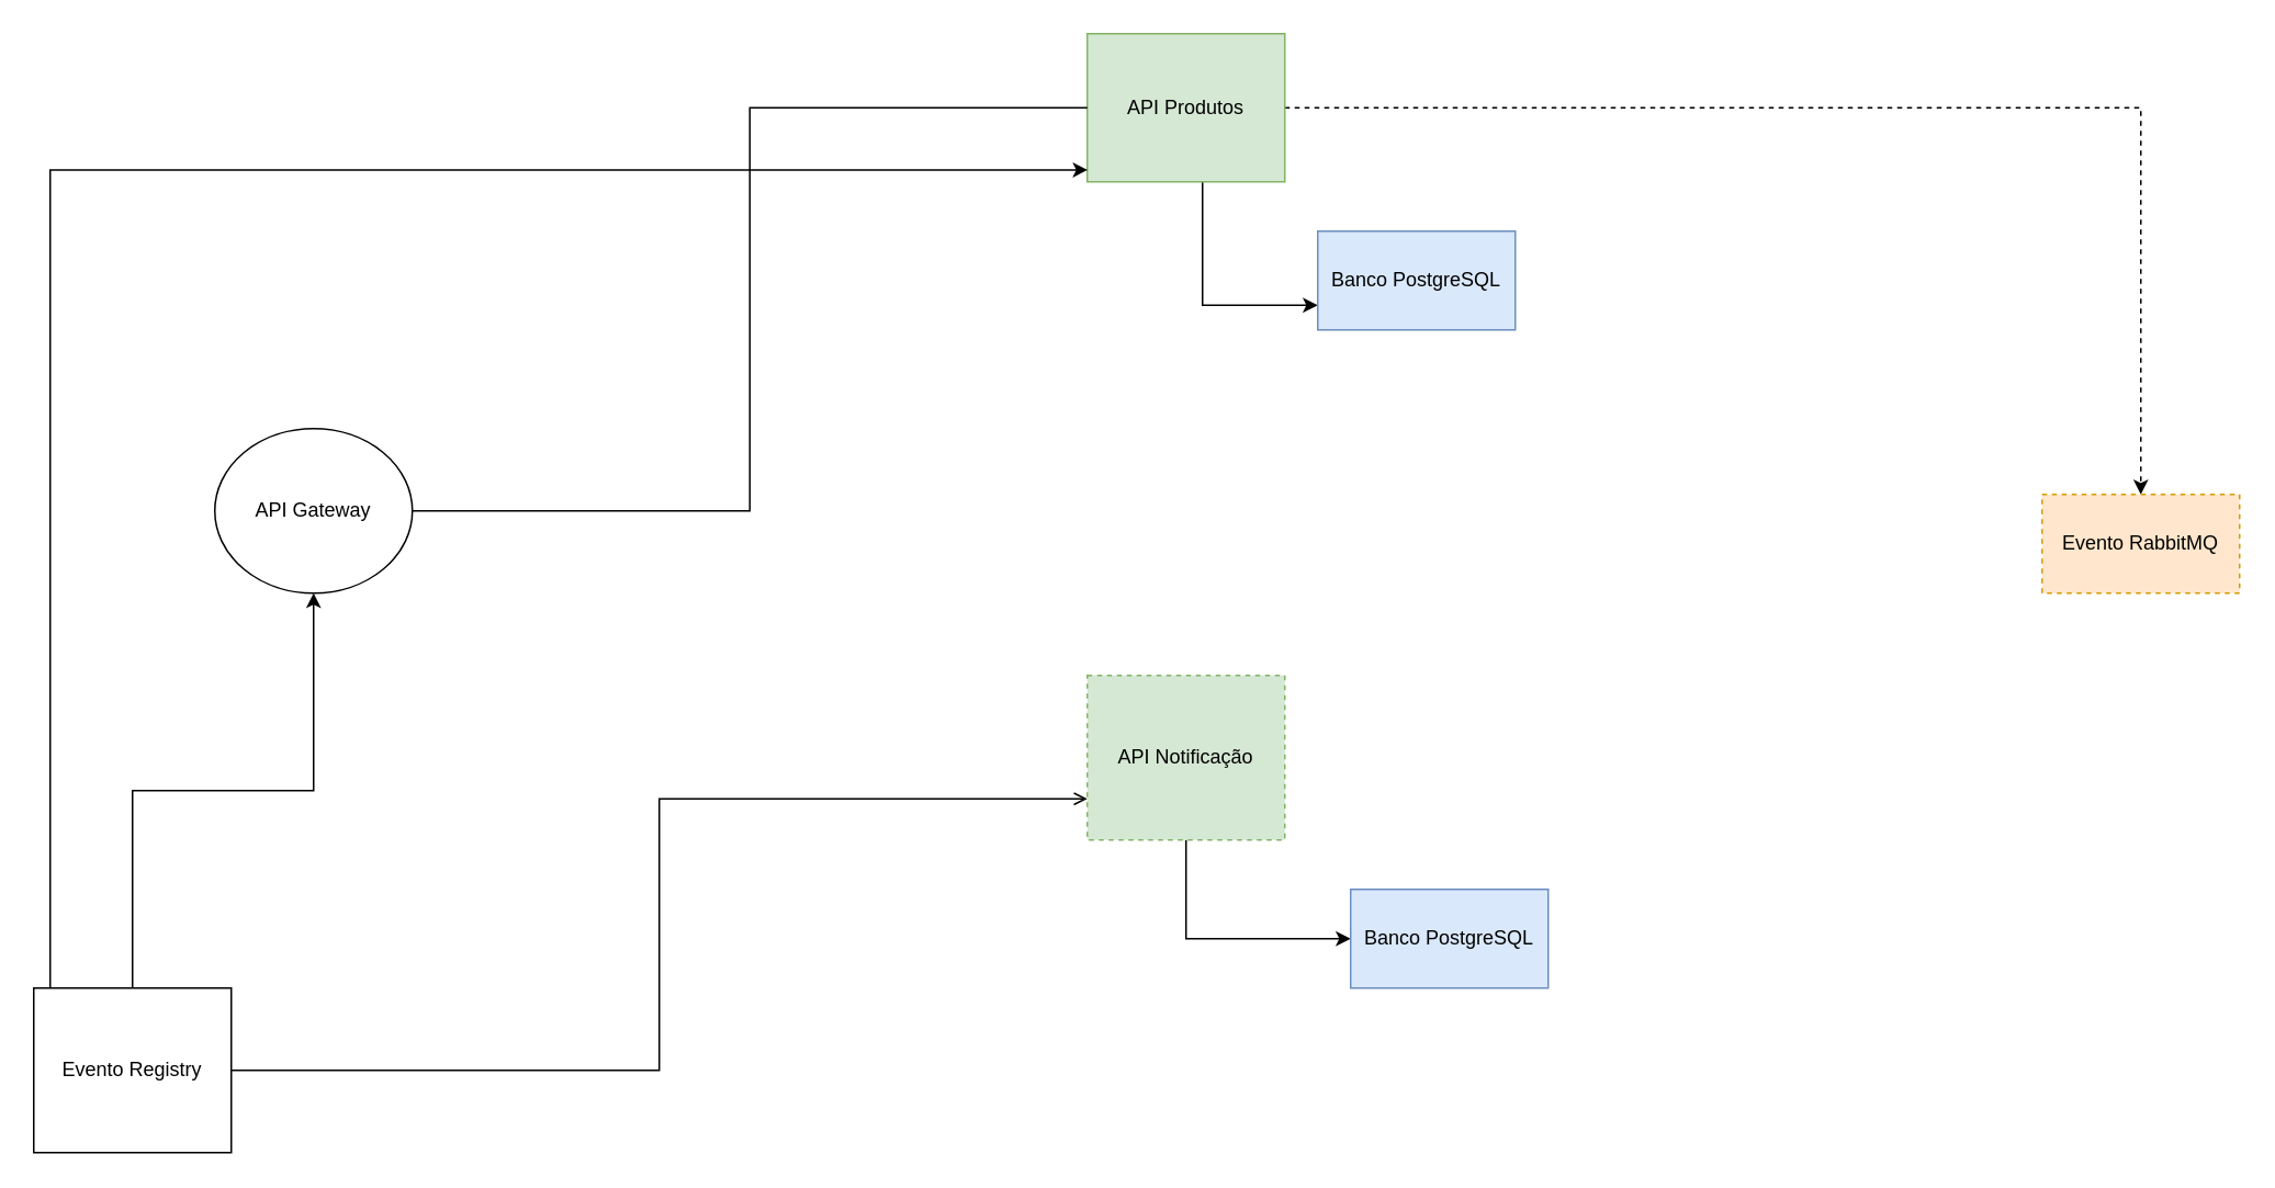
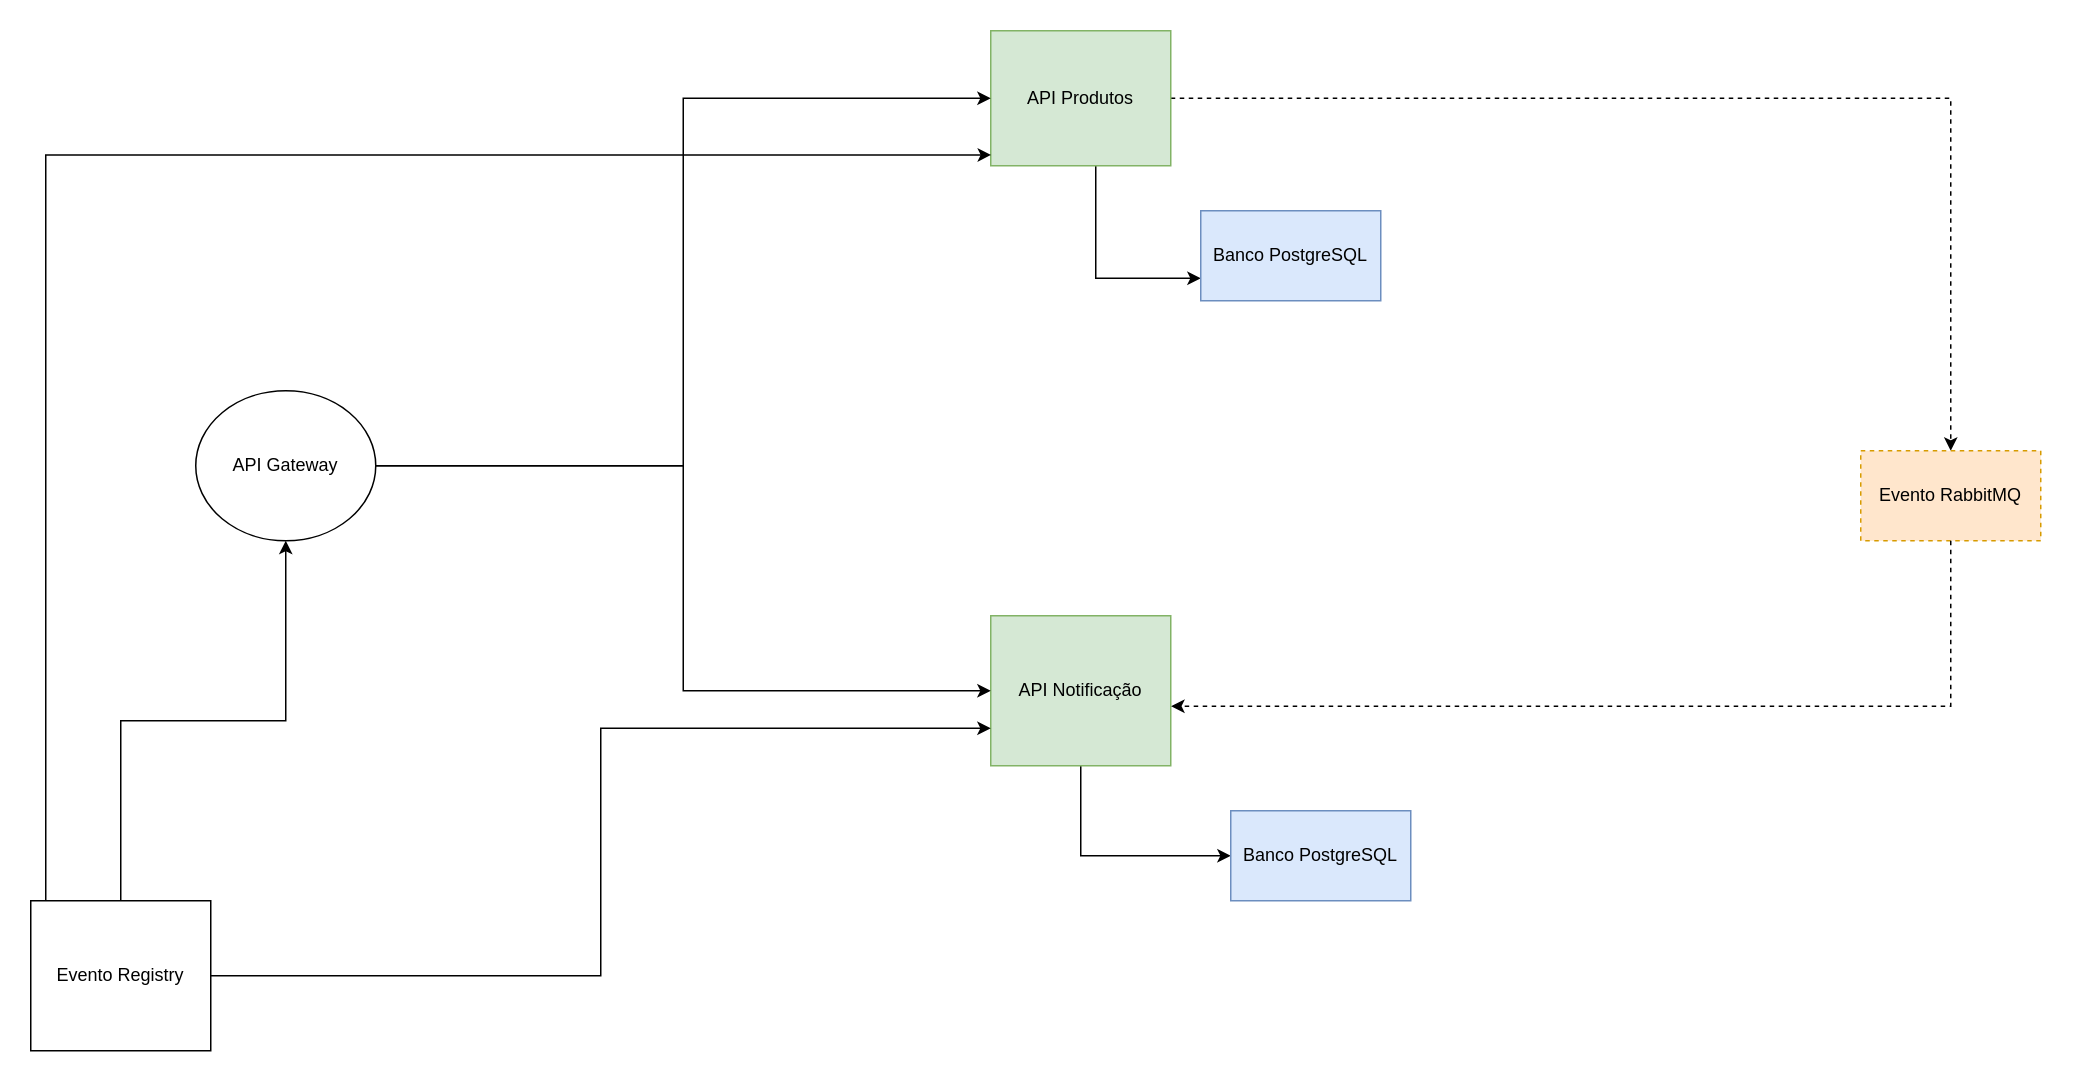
- <mxCell id="7" style="edgeStyle=orthogonalEdgeStyle;rounded=0;orthogonalLoop=1;jettySize=auto;html=1;entryX=0;entryY=0.5;entryDx=0;entryDy=0;endArrow=none;" edge="1" parent="1" source="9" target="4"><mxGeometry relative="1" as="geometry" /></mxCell>
+ <mxCell id="7" style="edgeStyle=orthogonalEdgeStyle;rounded=0;orthogonalLoop=1;jettySize=auto;html=1;entryX=0;entryY=0.5;entryDx=0;entryDy=0;" edge="1" parent="1" source="9" target="4"><mxGeometry relative="1" as="geometry" /></mxCell>
+ <mxCell id="8" style="edgeStyle=orthogonalEdgeStyle;rounded=0;orthogonalLoop=1;jettySize=auto;html=1;entryX=0;entryY=0.5;entryDx=0;entryDy=0;" edge="1" parent="1" source="9" target="6"><mxGeometry relative="1" as="geometry" /></mxCell>
- <mxCell id="6" value="API Notificação" style="rounded=0;whiteSpace=wrap;html=1;fillColor=#d5e8d4;strokeColor=#82b366;dashed=1;" vertex="1" parent="1"><mxGeometry x="660" y="410" width="120" height="100" as="geometry" /></mxCell>
+ <mxCell id="6" value="API Notificação" style="rounded=0;whiteSpace=wrap;html=1;fillColor=#d5e8d4;strokeColor=#82b366;" vertex="1" parent="1"><mxGeometry x="660" y="410" width="120" height="100" as="geometry" /></mxCell>
+ <mxCell id="15" style="edgeStyle=orthogonalEdgeStyle;rounded=0;orthogonalLoop=1;jettySize=auto;html=1;entryX=1.002;entryY=0.603;entryDx=0;entryDy=0;entryPerimeter=0;dashed=1;" edge="1" parent="1" source="14" target="6"><mxGeometry relative="1" as="geometry"><Array as="points"><mxPoint x="1300" y="470" /></Array></mxGeometry></mxCell>
- <mxCell id="11" style="edgeStyle=orthogonalEdgeStyle;rounded=0;orthogonalLoop=1;jettySize=auto;html=1;entryX=0;entryY=0.75;entryDx=0;entryDy=0;endArrow=open;" edge="1" parent="1" source="13" target="6"><mxGeometry relative="1" as="geometry" /></mxCell>
+ <mxCell id="11" style="edgeStyle=orthogonalEdgeStyle;rounded=0;orthogonalLoop=1;jettySize=auto;html=1;entryX=0;entryY=0.75;entryDx=0;entryDy=0;" edge="1" parent="1" source="13" target="6"><mxGeometry relative="1" as="geometry" /></mxCell>
